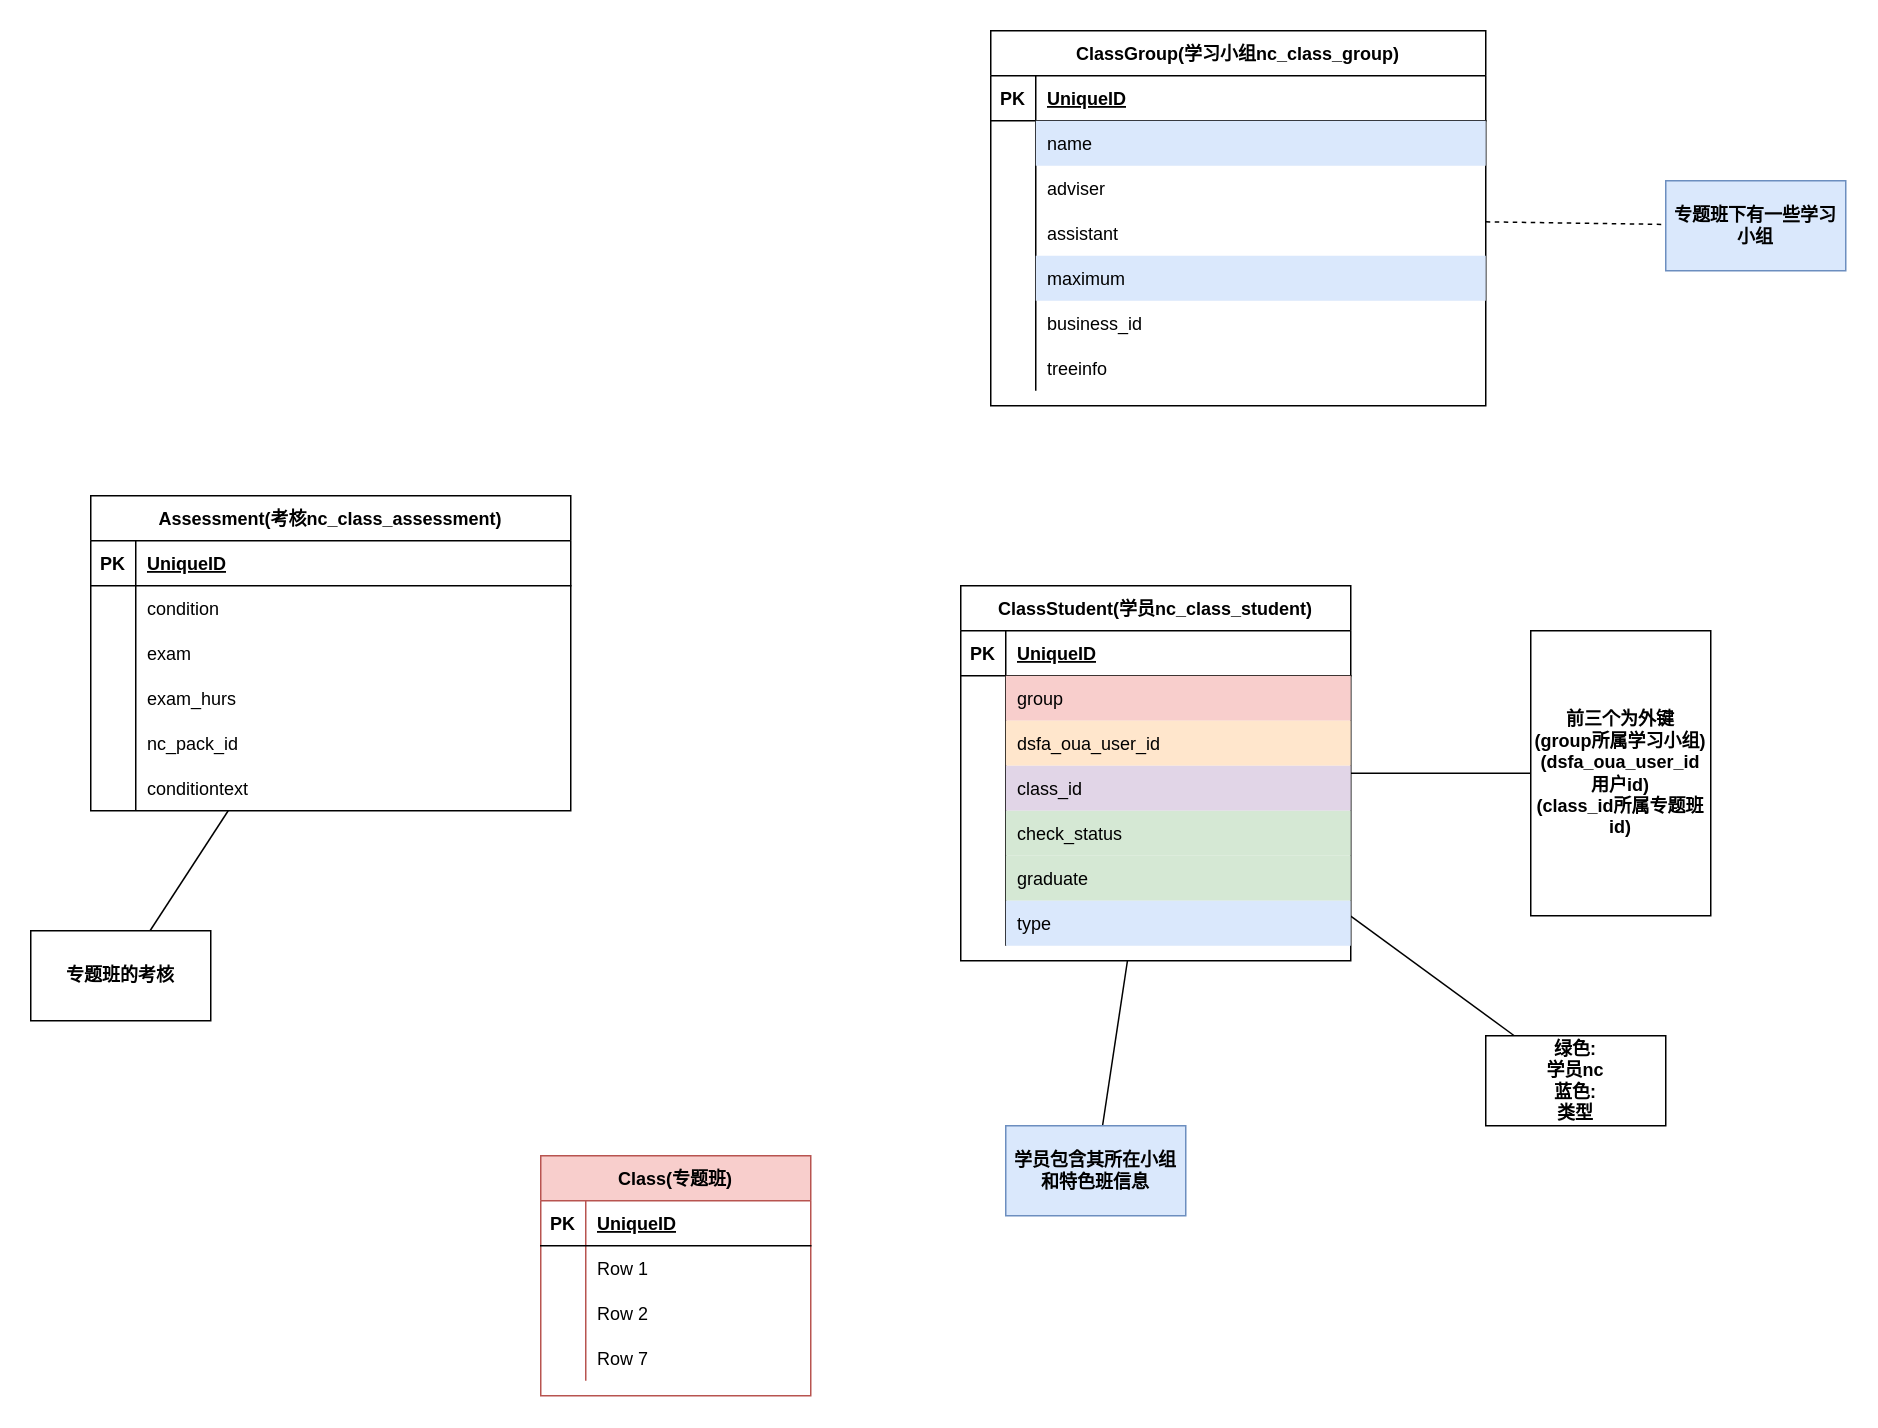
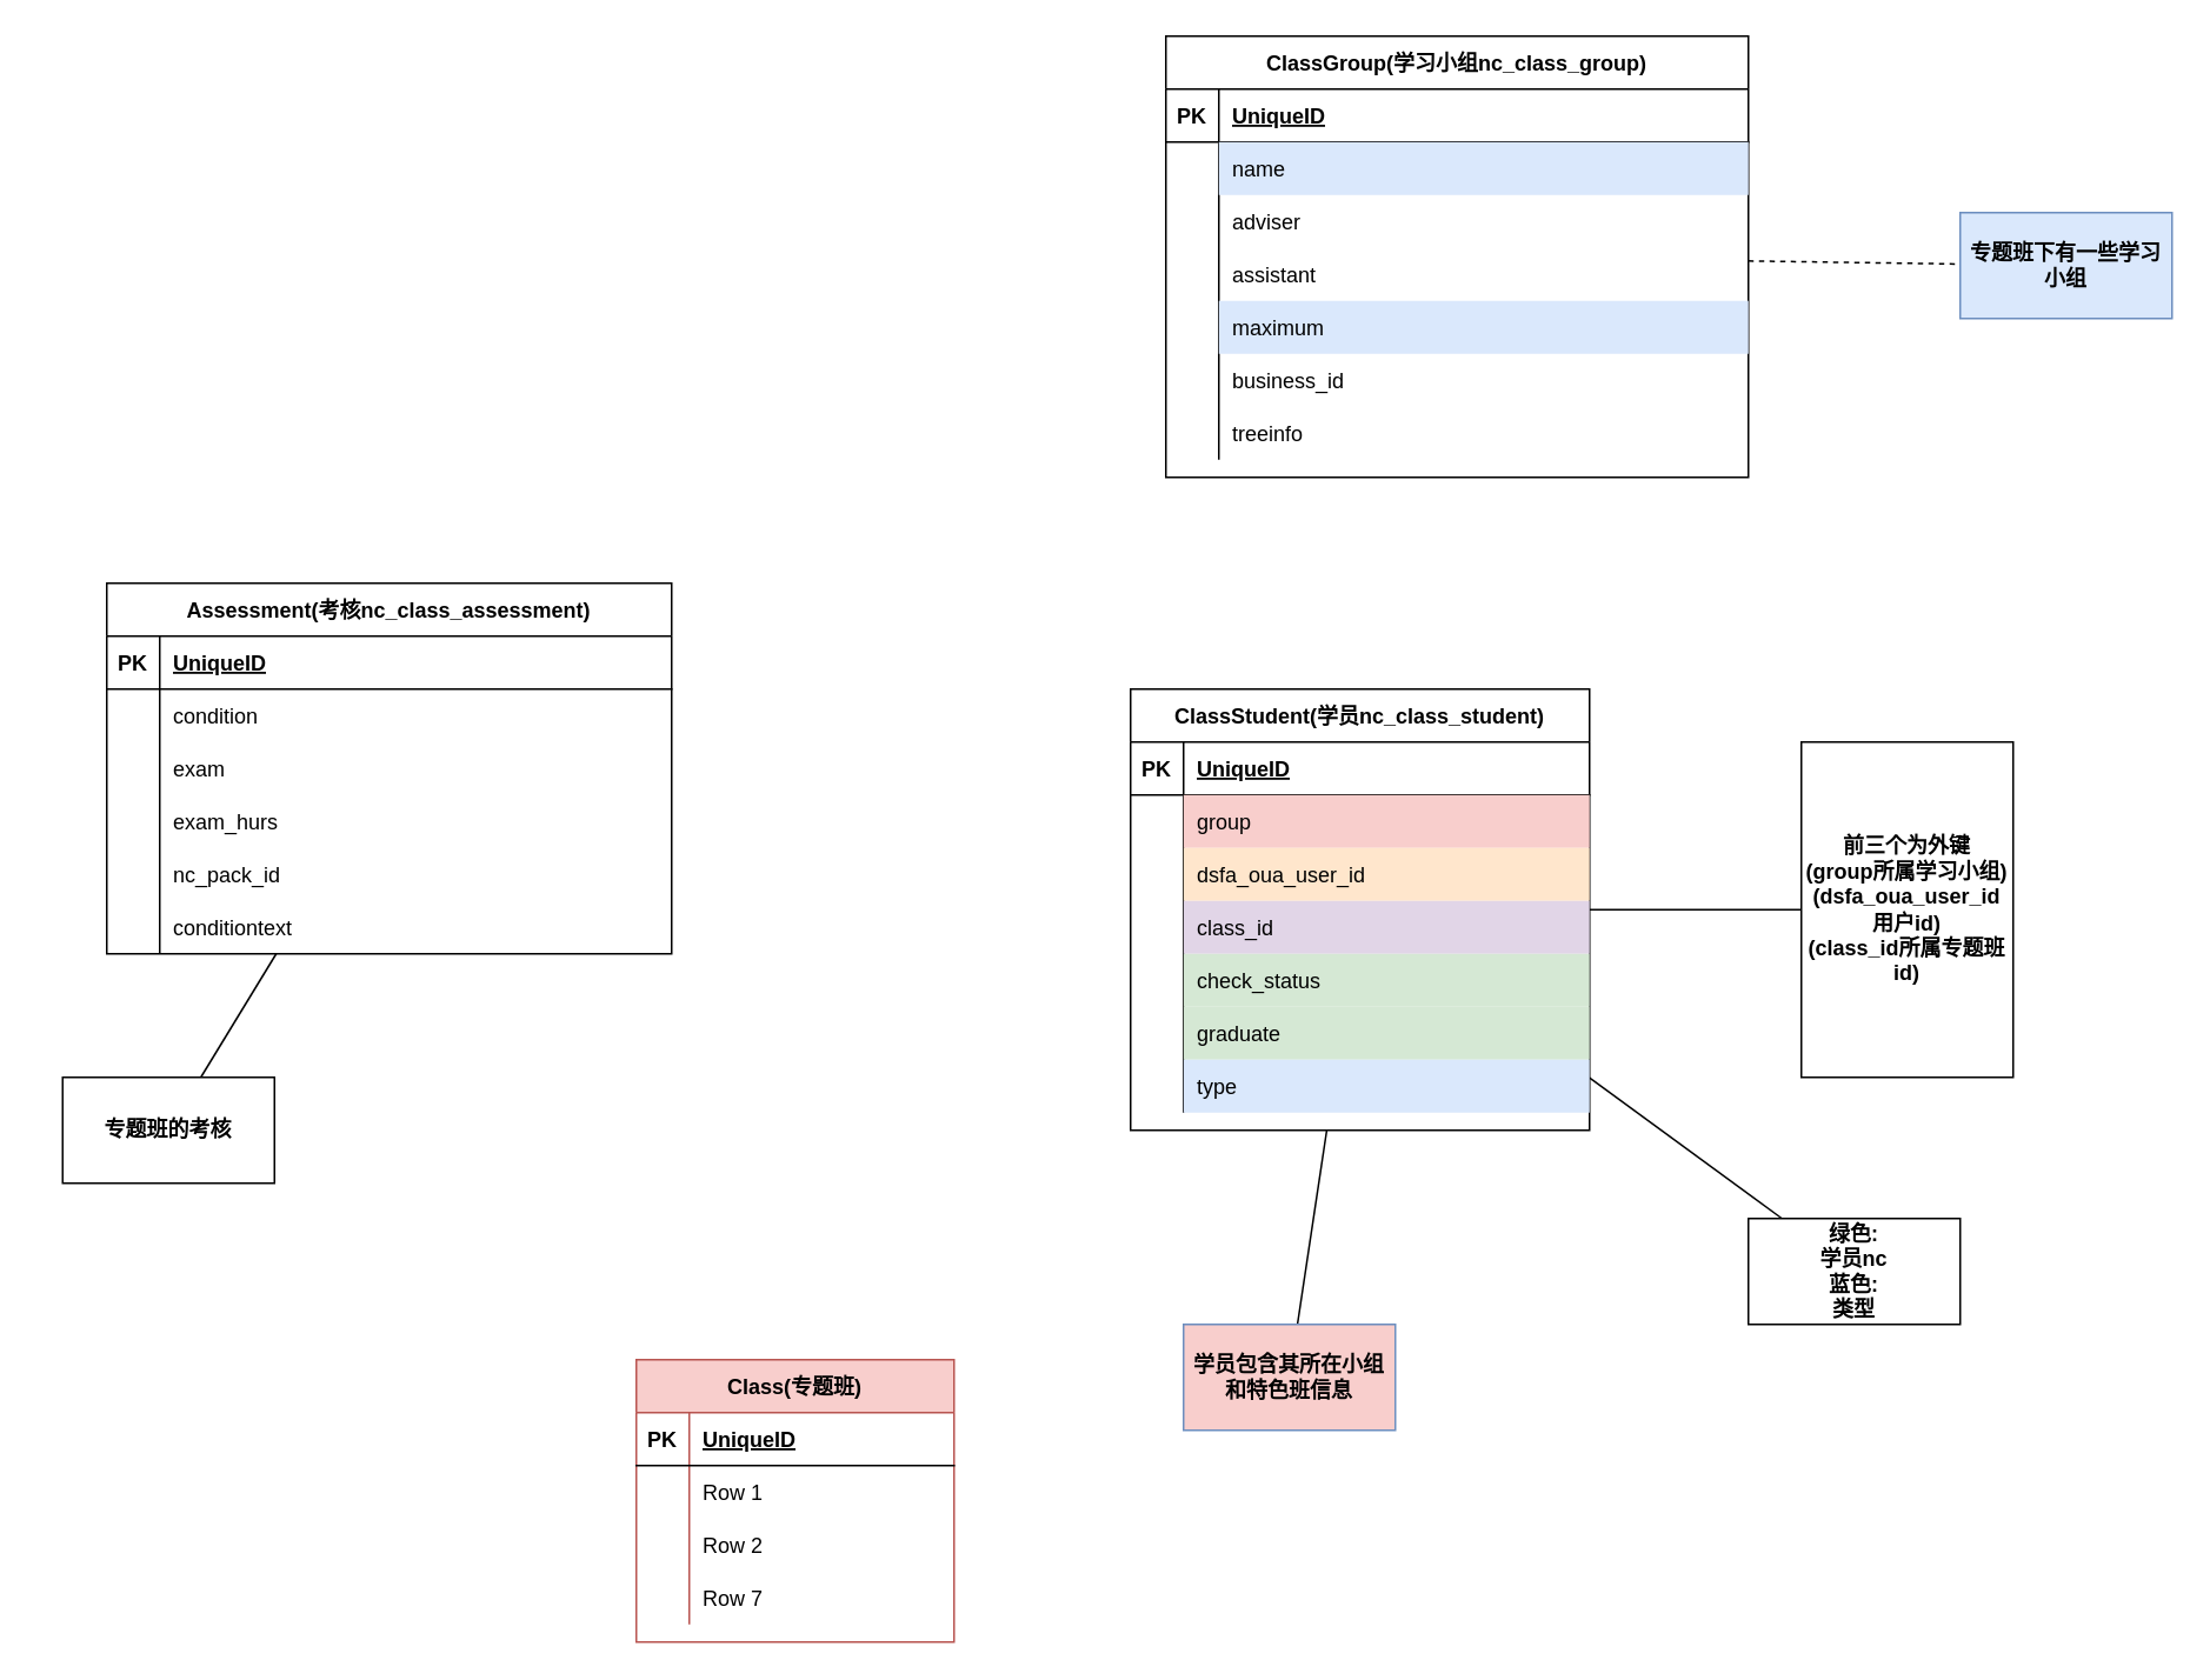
- <mxCell id="87" value="专题班的考核" style="whiteSpace=wrap;html=1;fontStyle=1;startSize=30;" vertex="1" parent="1"><mxGeometry x="20" y="620" width="120" height="60" as="geometry" /></mxCell>
+ <mxCell id="87" value="专题班的考核" style="whiteSpace=wrap;html=1;fontStyle=1;startSize=30;" vertex="1" parent="1"><mxGeometry x="35" y="610" width="120" height="60" as="geometry" /></mxCell>
- <mxCell id="86" value="学员包含其所在小组和特色班信息" style="whiteSpace=wrap;html=1;fontStyle=1;startSize=30;fillColor=#dae8fc;strokeColor=#6c8ebf;" parent="1" vertex="1"><mxGeometry x="670" y="750" width="120" height="60" as="geometry" /></mxCell>
+ <mxCell id="86" value="学员包含其所在小组和特色班信息" style="whiteSpace=wrap;html=1;fontStyle=1;startSize=30;fillColor=#f8cecc;strokeColor=#6c8ebf;" parent="1" vertex="1"><mxGeometry x="670" y="750" width="120" height="60" as="geometry" /></mxCell>
